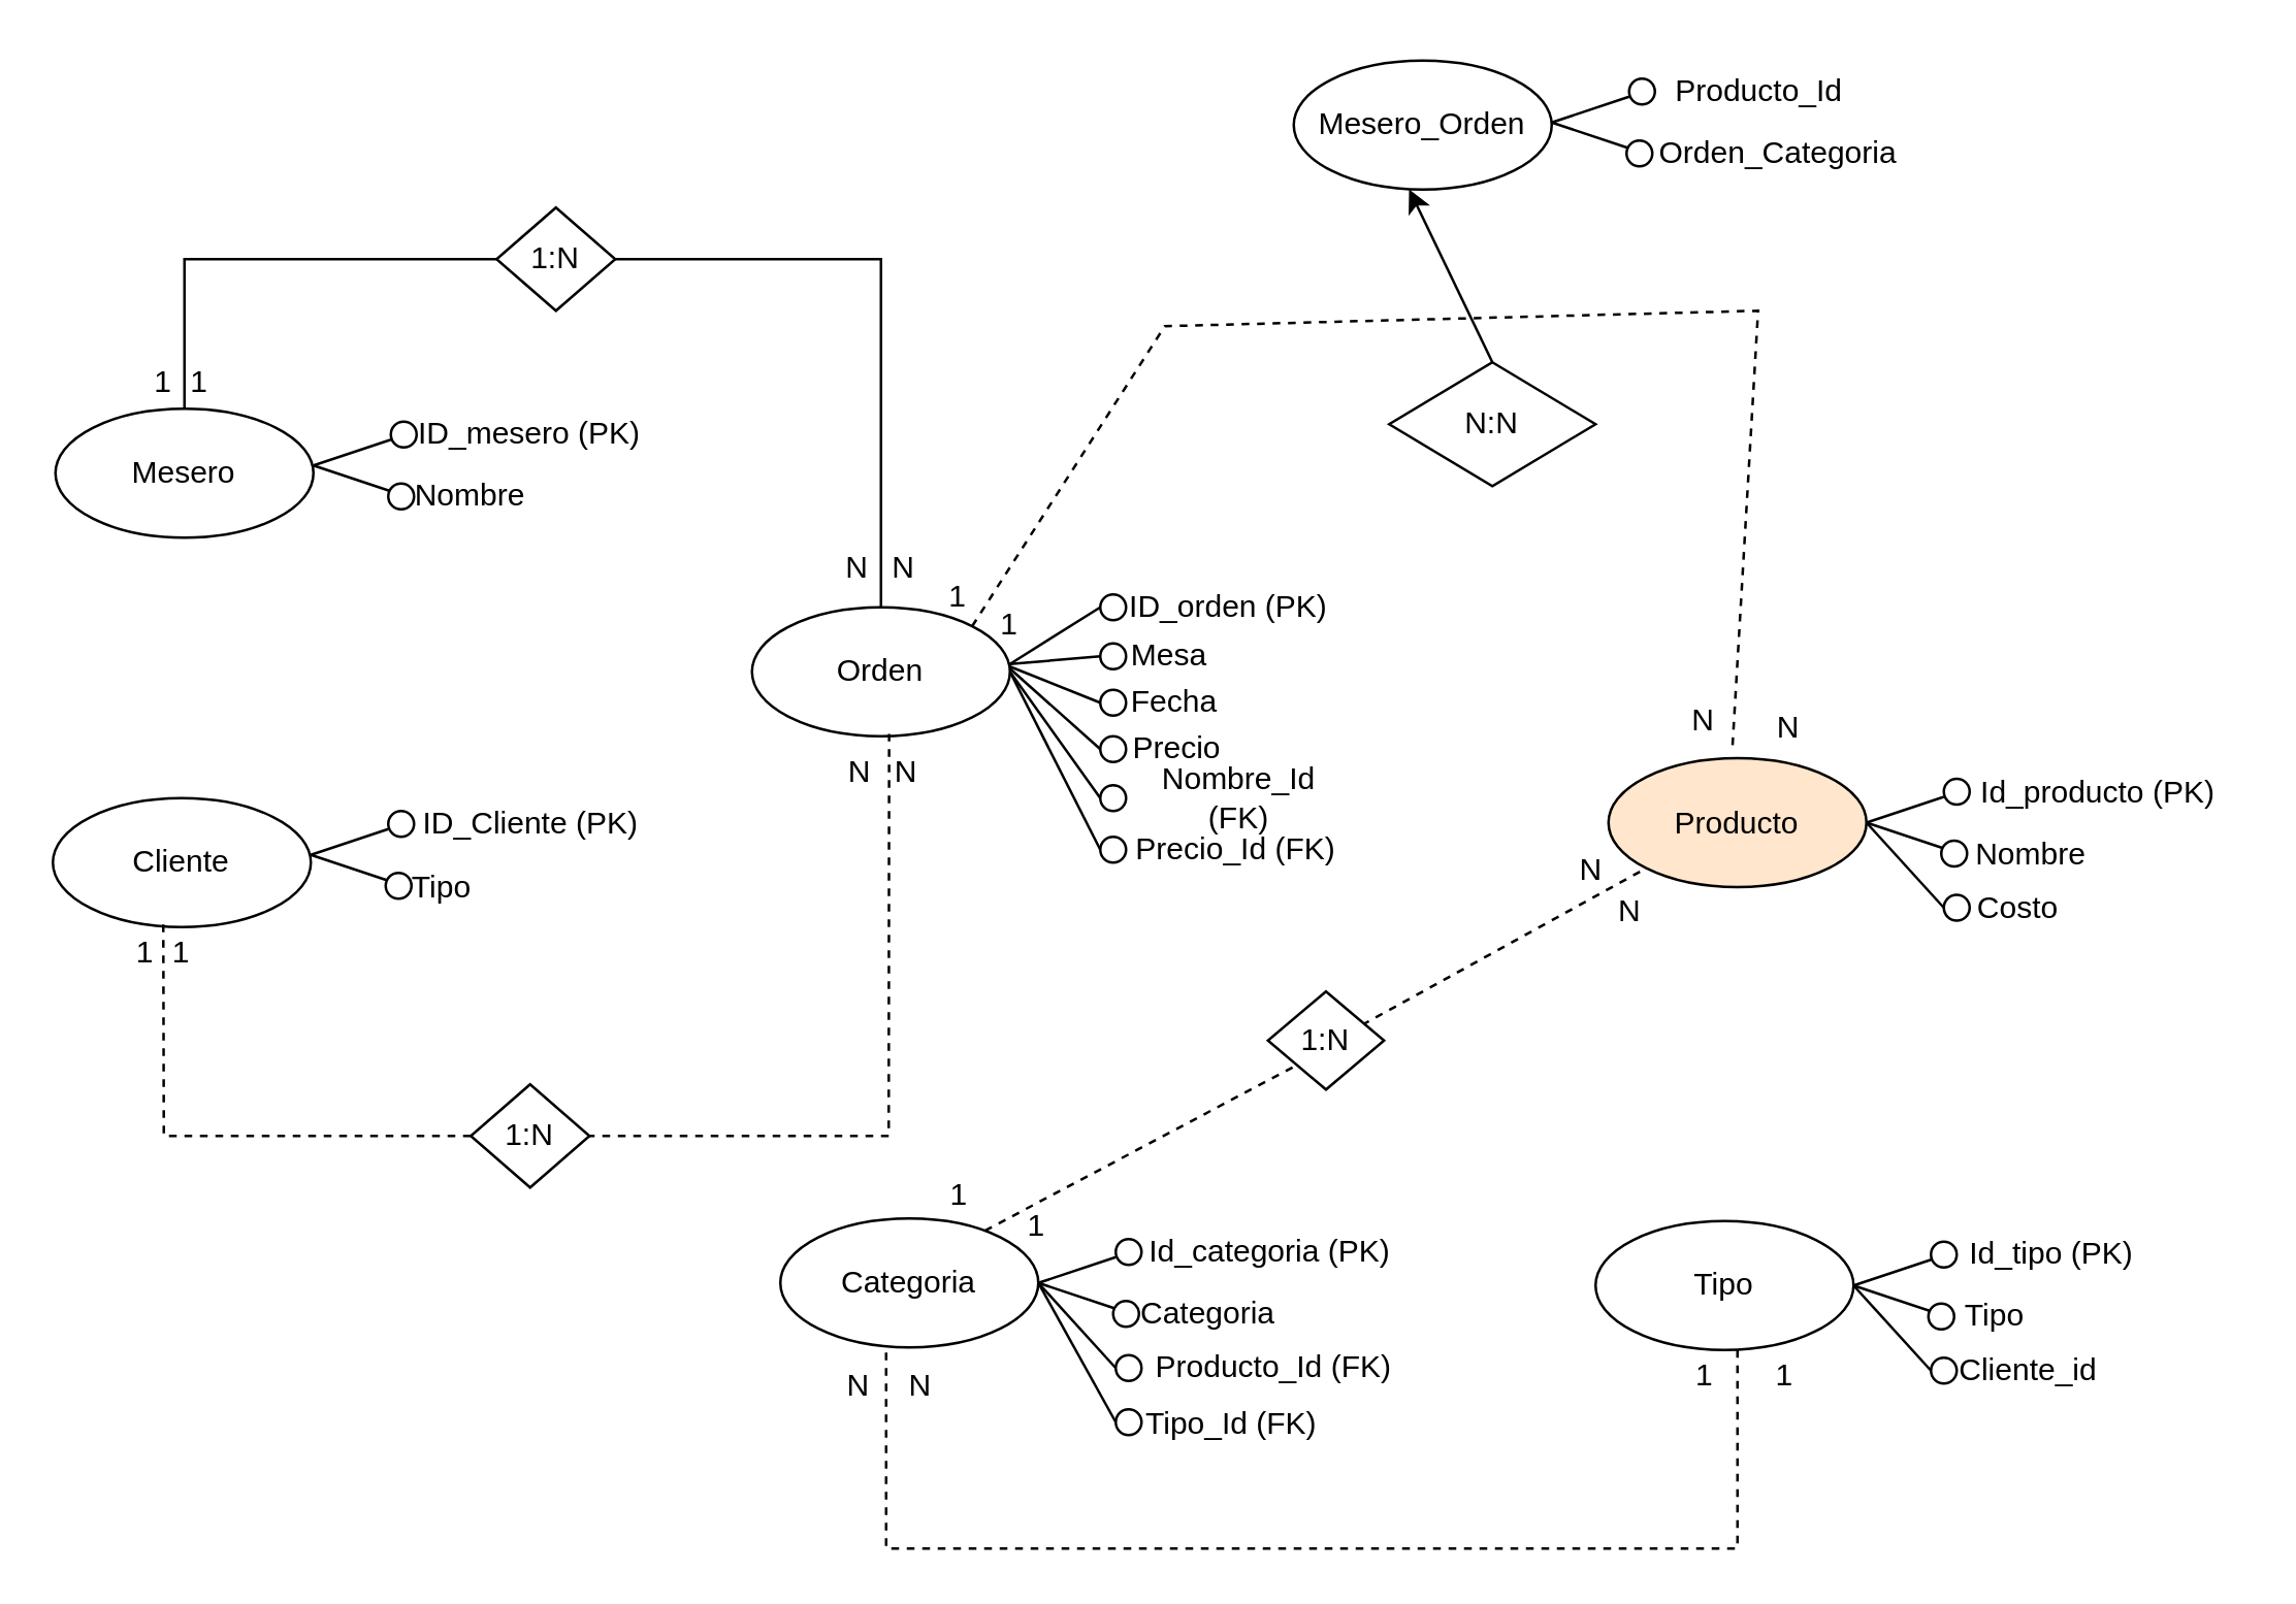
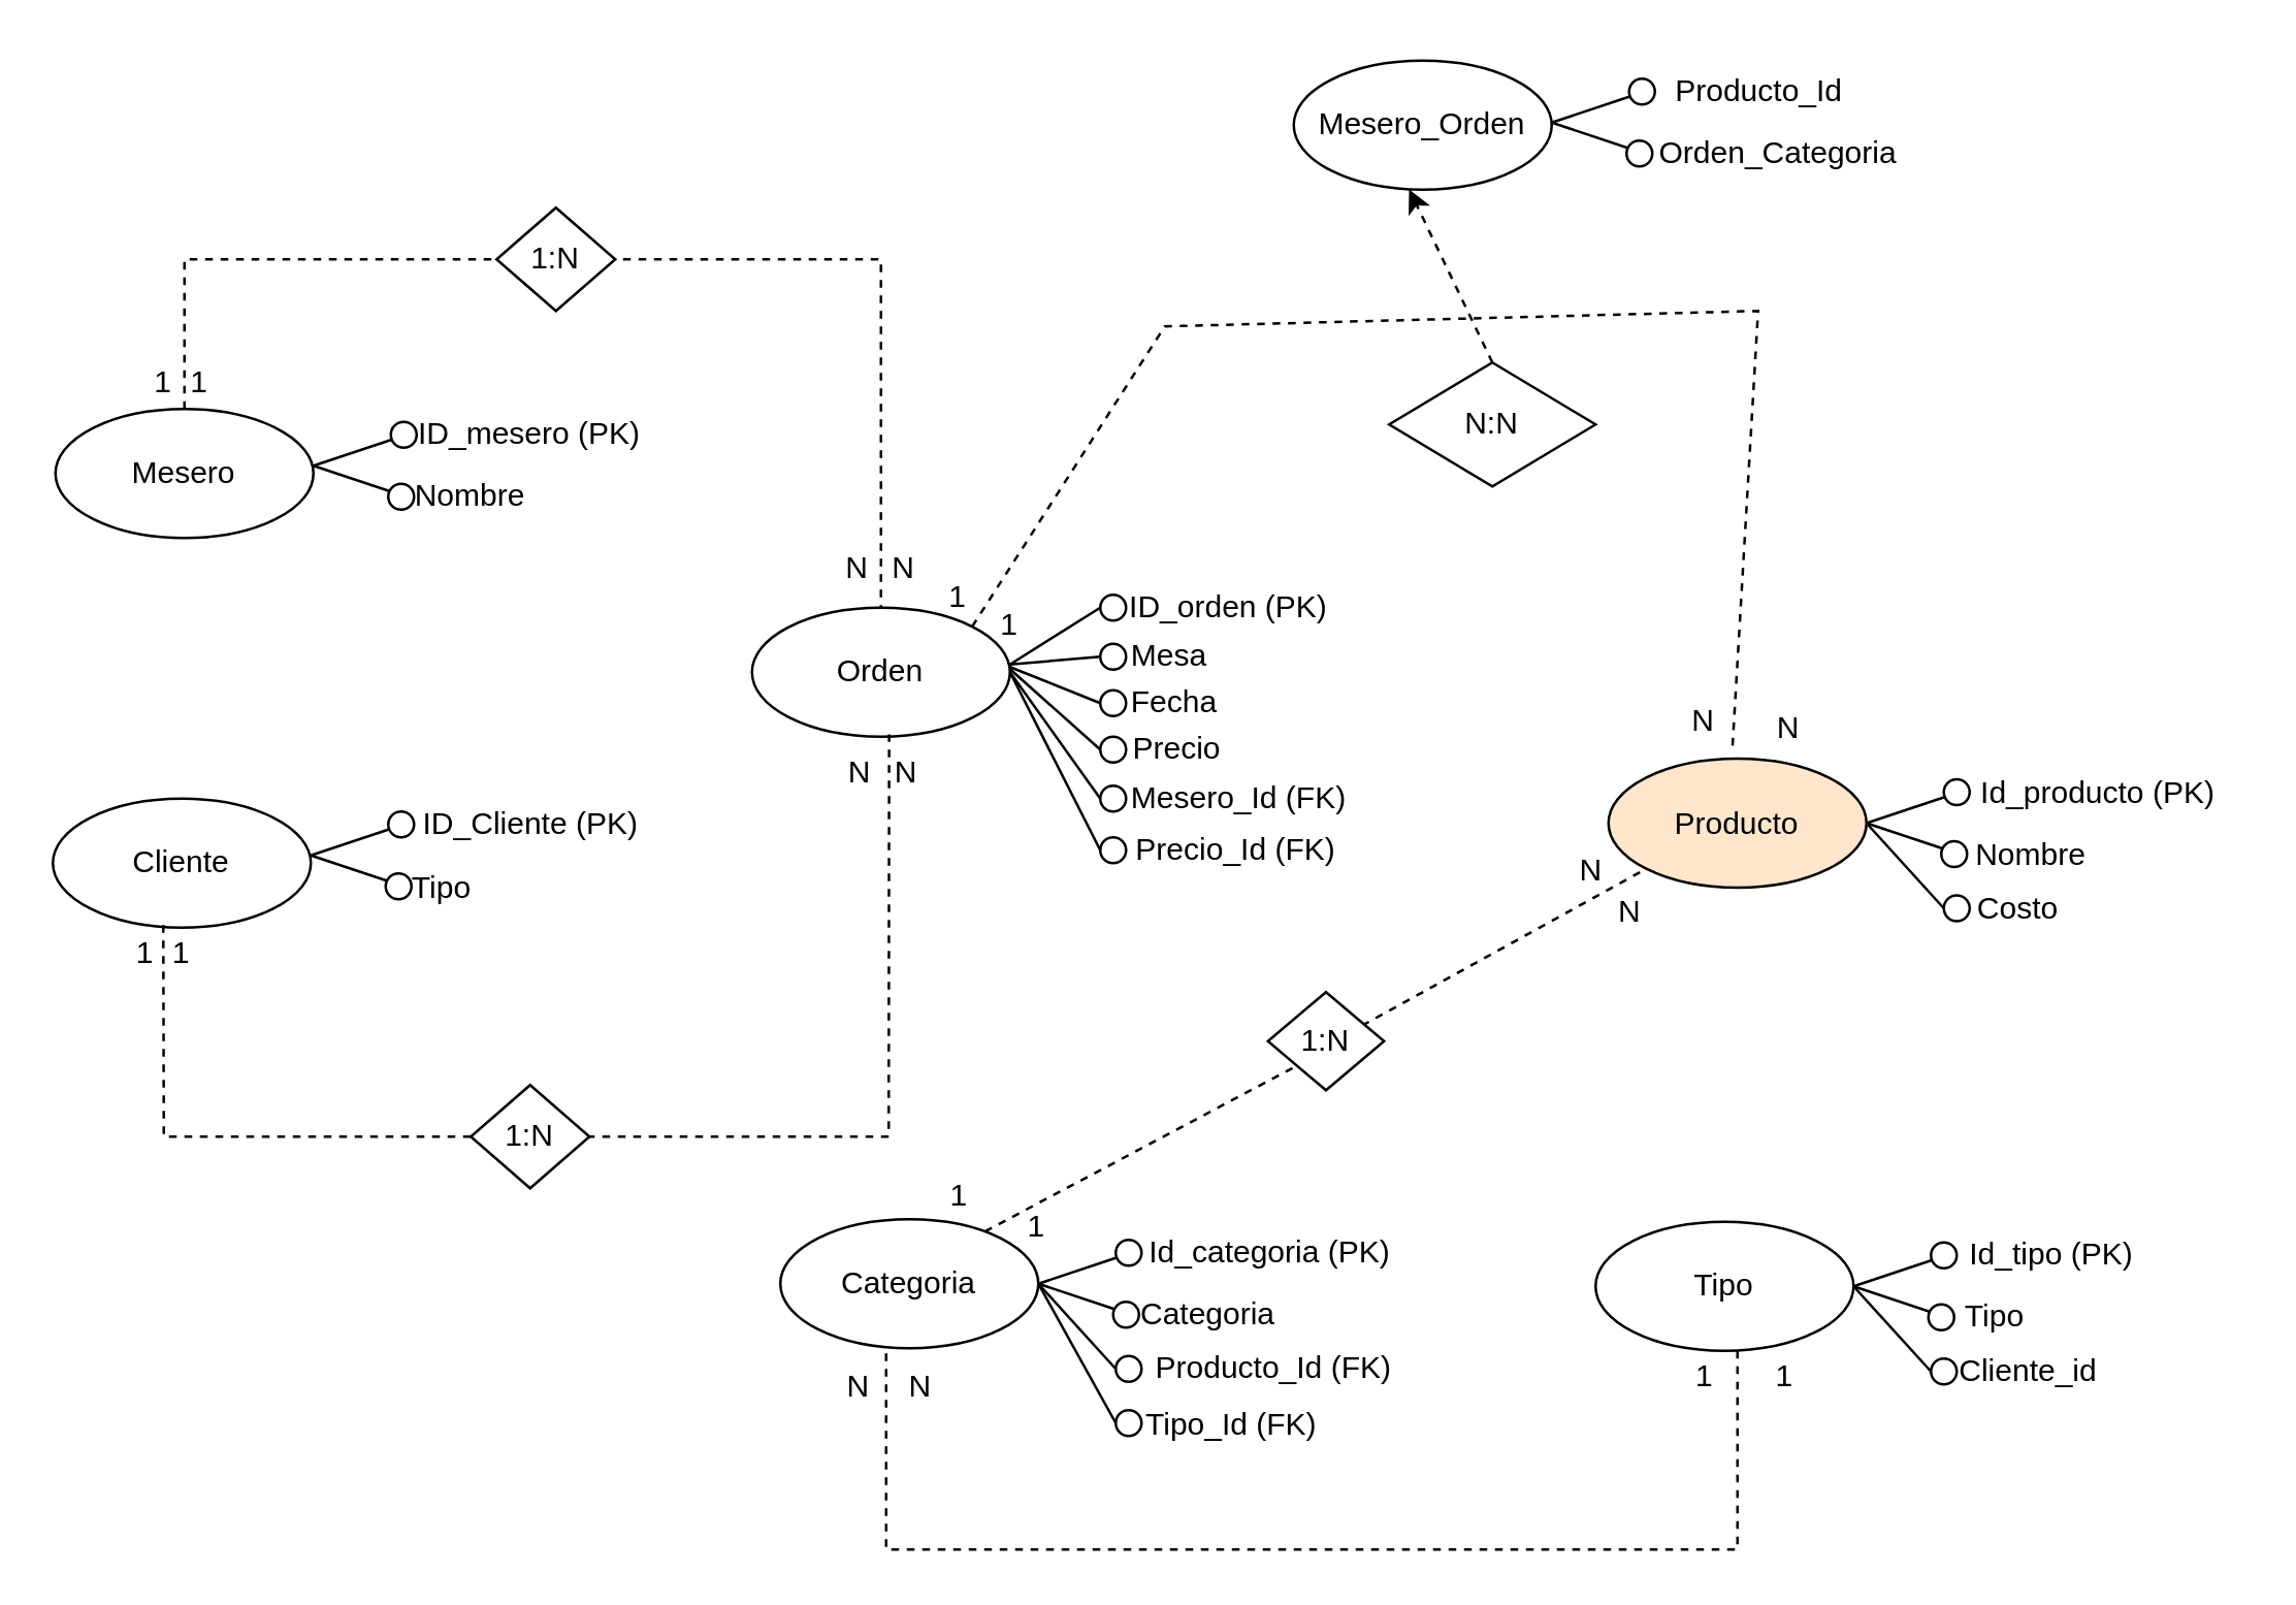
- <mxCell id="66" value="" style="endArrow=classic;html=1;rounded=0;entryX=0.447;entryY=0.997;entryDx=0;entryDy=0;entryPerimeter=0;exitX=0.5;exitY=0;exitDx=0;exitDy=0;" parent="1" source="58" target="59" edge="1"><mxGeometry width="50" height="50" relative="1" as="geometry"><mxPoint x="591" y="140" as="sourcePoint" /><mxPoint x="641" y="90" as="targetPoint" /></mxGeometry></mxCell>
+ <mxCell id="66" value="" style="endArrow=classic;html=1;rounded=0;entryX=0.447;entryY=0.997;entryDx=0;entryDy=0;entryPerimeter=0;exitX=0.5;exitY=0;exitDx=0;exitDy=0;dashed=1;" parent="1" source="58" target="59" edge="1"><mxGeometry width="50" height="50" relative="1" as="geometry"><mxPoint x="591" y="140" as="sourcePoint" /><mxPoint x="641" y="90" as="targetPoint" /></mxGeometry></mxCell>
- <mxCell id="39" value="" style="endArrow=none;dashed=0;html=1;rounded=0;entryX=0.5;entryY=0;entryDx=0;entryDy=0;exitX=0.5;exitY=0;exitDx=0;exitDy=0;" parent="1" source="9" target="16" edge="1"><mxGeometry width="50" height="50" relative="1" as="geometry"><mxPoint x="281" y="270" as="sourcePoint" /><mxPoint x="331" y="220" as="targetPoint" /><Array as="points"><mxPoint x="71" y="100" /><mxPoint x="341" y="100" /></Array></mxGeometry></mxCell>
+ <mxCell id="39" value="" style="endArrow=none;dashed=1;html=1;rounded=0;entryX=0.5;entryY=0;entryDx=0;entryDy=0;exitX=0.5;exitY=0;exitDx=0;exitDy=0;" parent="1" source="9" target="16" edge="1"><mxGeometry width="50" height="50" relative="1" as="geometry"><mxPoint x="281" y="270" as="sourcePoint" /><mxPoint x="331" y="220" as="targetPoint" /><Array as="points"><mxPoint x="71" y="100" /><mxPoint x="341" y="100" /></Array></mxGeometry></mxCell>
- <mxCell id="33" value="Nombre_Id (FK)" style="text;html=1;align=center;verticalAlign=middle;whiteSpace=wrap;rounded=0;" parent="1" vertex="1"><mxGeometry x="436" y="294" width="88" height="30" as="geometry" /></mxCell>
+ <mxCell id="33" value="Mesero_Id (FK)" style="text;html=1;align=center;verticalAlign=middle;whiteSpace=wrap;rounded=0;" parent="1" vertex="1"><mxGeometry x="436" y="294" width="88" height="30" as="geometry" /></mxCell>
